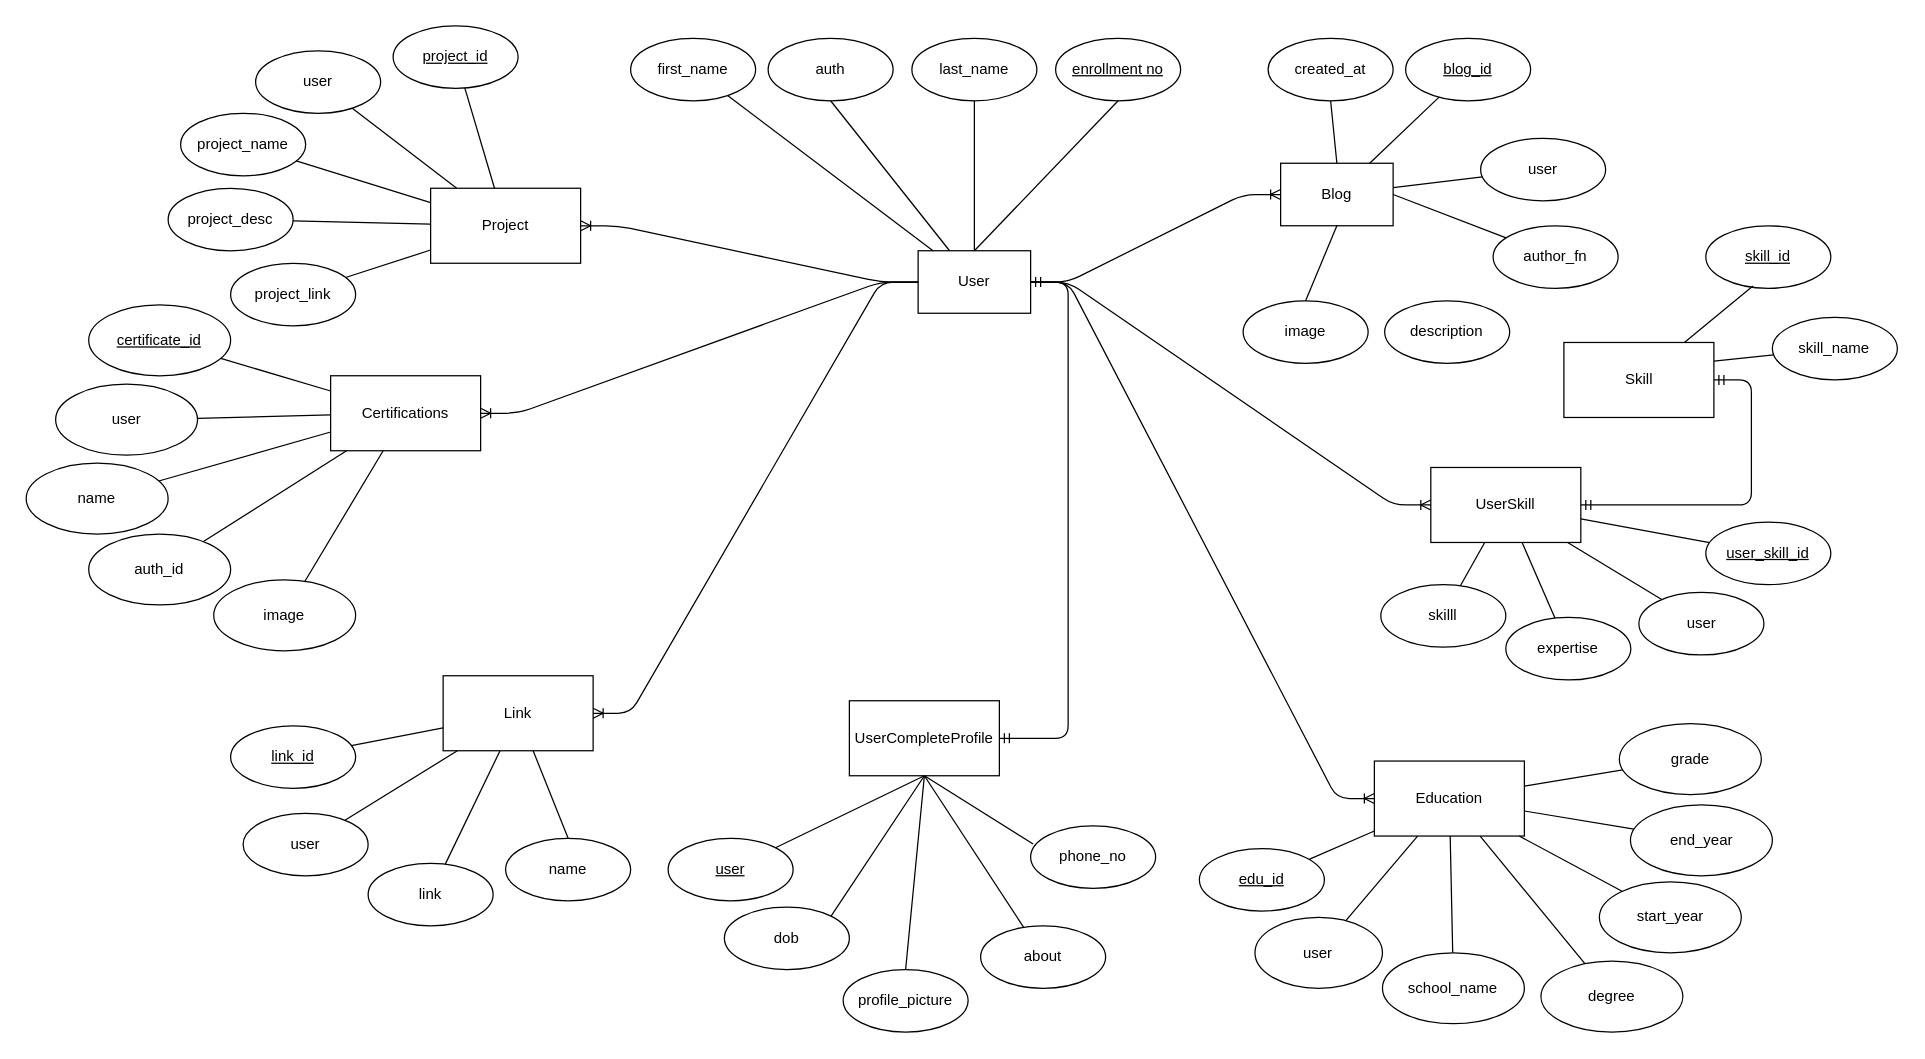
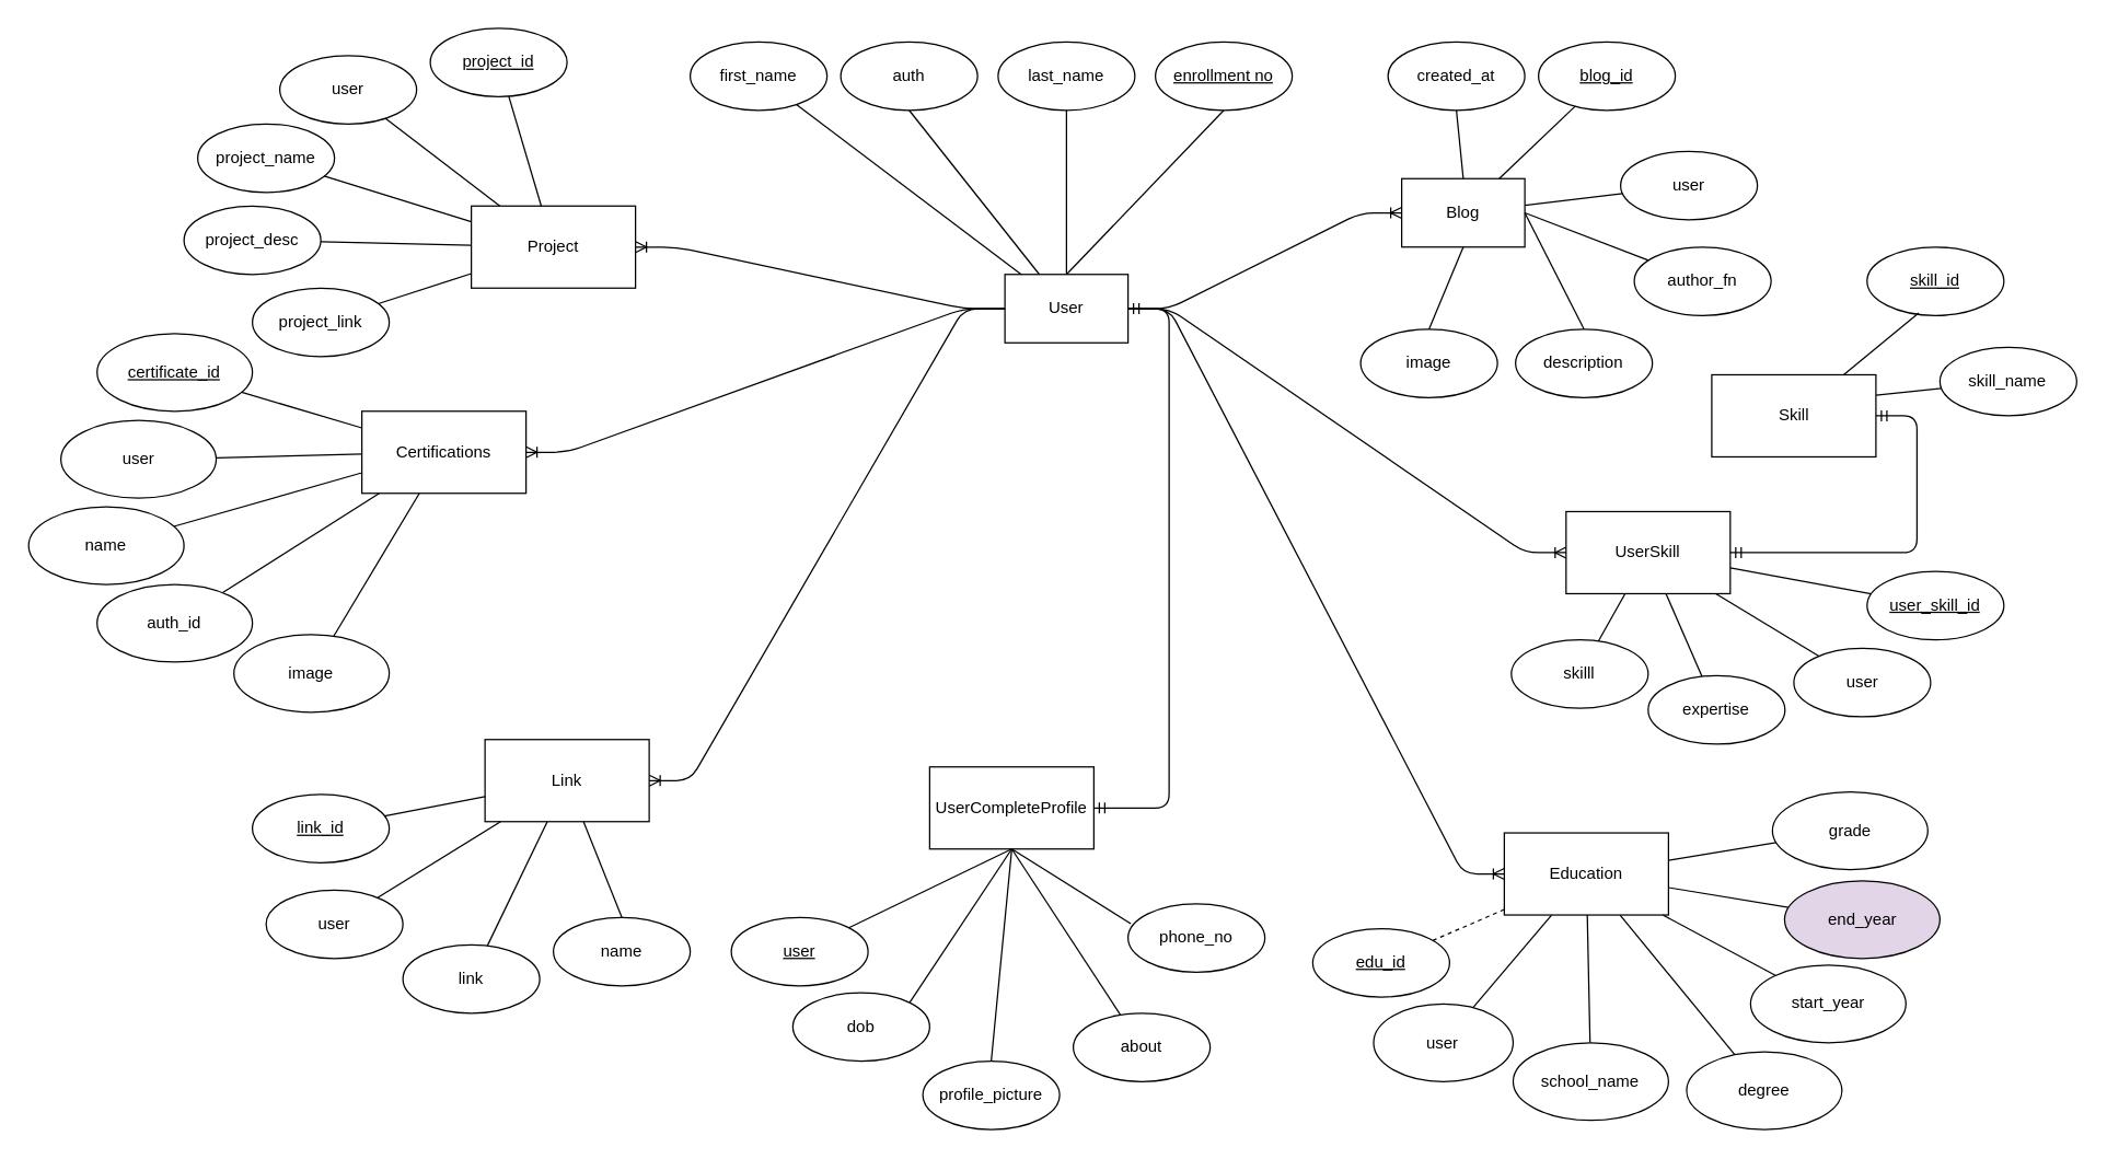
+ <mxCell id="16" value="" style="endArrow=none;html=1;fontFamily=Helvetica;entryX=0.5;entryY=0;entryDx=0;entryDy=0;exitX=1;exitY=0.5;exitDx=0;exitDy=0;" edge="1" parent="1" source="11" target="15"><mxGeometry width="50" height="50" relative="1" as="geometry"><mxPoint x="1134" y="230" as="sourcePoint" /><mxPoint x="1174" y="329.5" as="targetPoint" /></mxGeometry></mxCell>
- <mxCell id="88" value="end_year" style="ellipse;whiteSpace=wrap;html=1;fontFamily=Helvetica;" vertex="1" parent="1"><mxGeometry x="1303.85" y="643.24" width="113.53" height="56.76" as="geometry" /></mxCell>
+ <mxCell id="88" value="end_year" style="ellipse;whiteSpace=wrap;html=1;fontFamily=Helvetica;fillColor=#e1d5e7;" vertex="1" parent="1"><mxGeometry x="1303.85" y="643.24" width="113.53" height="56.76" as="geometry" /></mxCell>
- <mxCell id="78" value="" style="endArrow=none;html=1;fontFamily=Helvetica;" edge="1" parent="1" target="77" source="25"><mxGeometry width="50" height="50" relative="1" as="geometry"><mxPoint x="1158.74" y="759.999" as="sourcePoint" /><mxPoint x="1120.06" y="1042.16" as="targetPoint" /></mxGeometry></mxCell>
+ <mxCell id="78" value="" style="endArrow=none;html=1;fontFamily=Helvetica;dashed=1;" edge="1" parent="1" target="77" source="25"><mxGeometry width="50" height="50" relative="1" as="geometry"><mxPoint x="1158.74" y="759.999" as="sourcePoint" /><mxPoint x="1120.06" y="1042.16" as="targetPoint" /></mxGeometry></mxCell>
